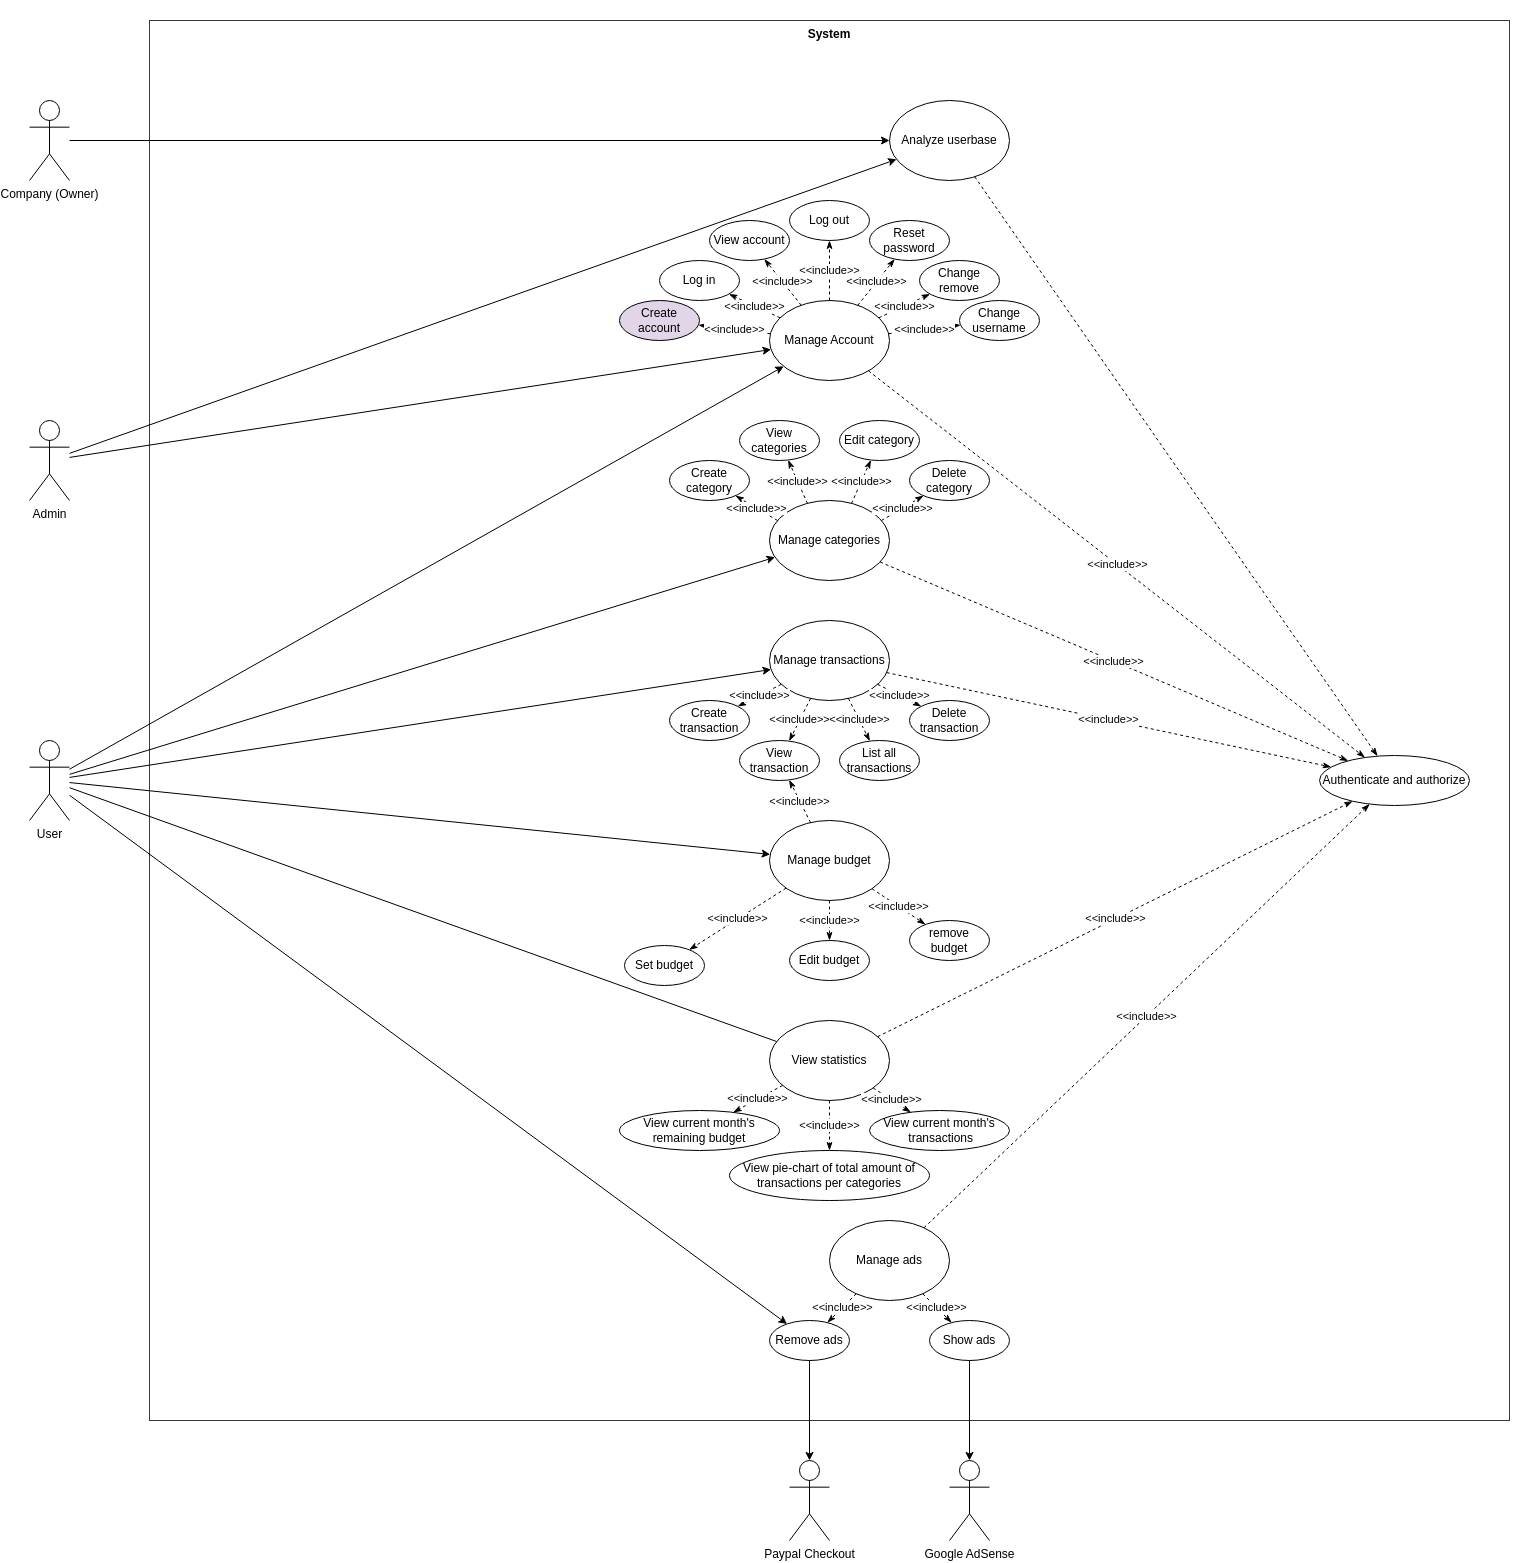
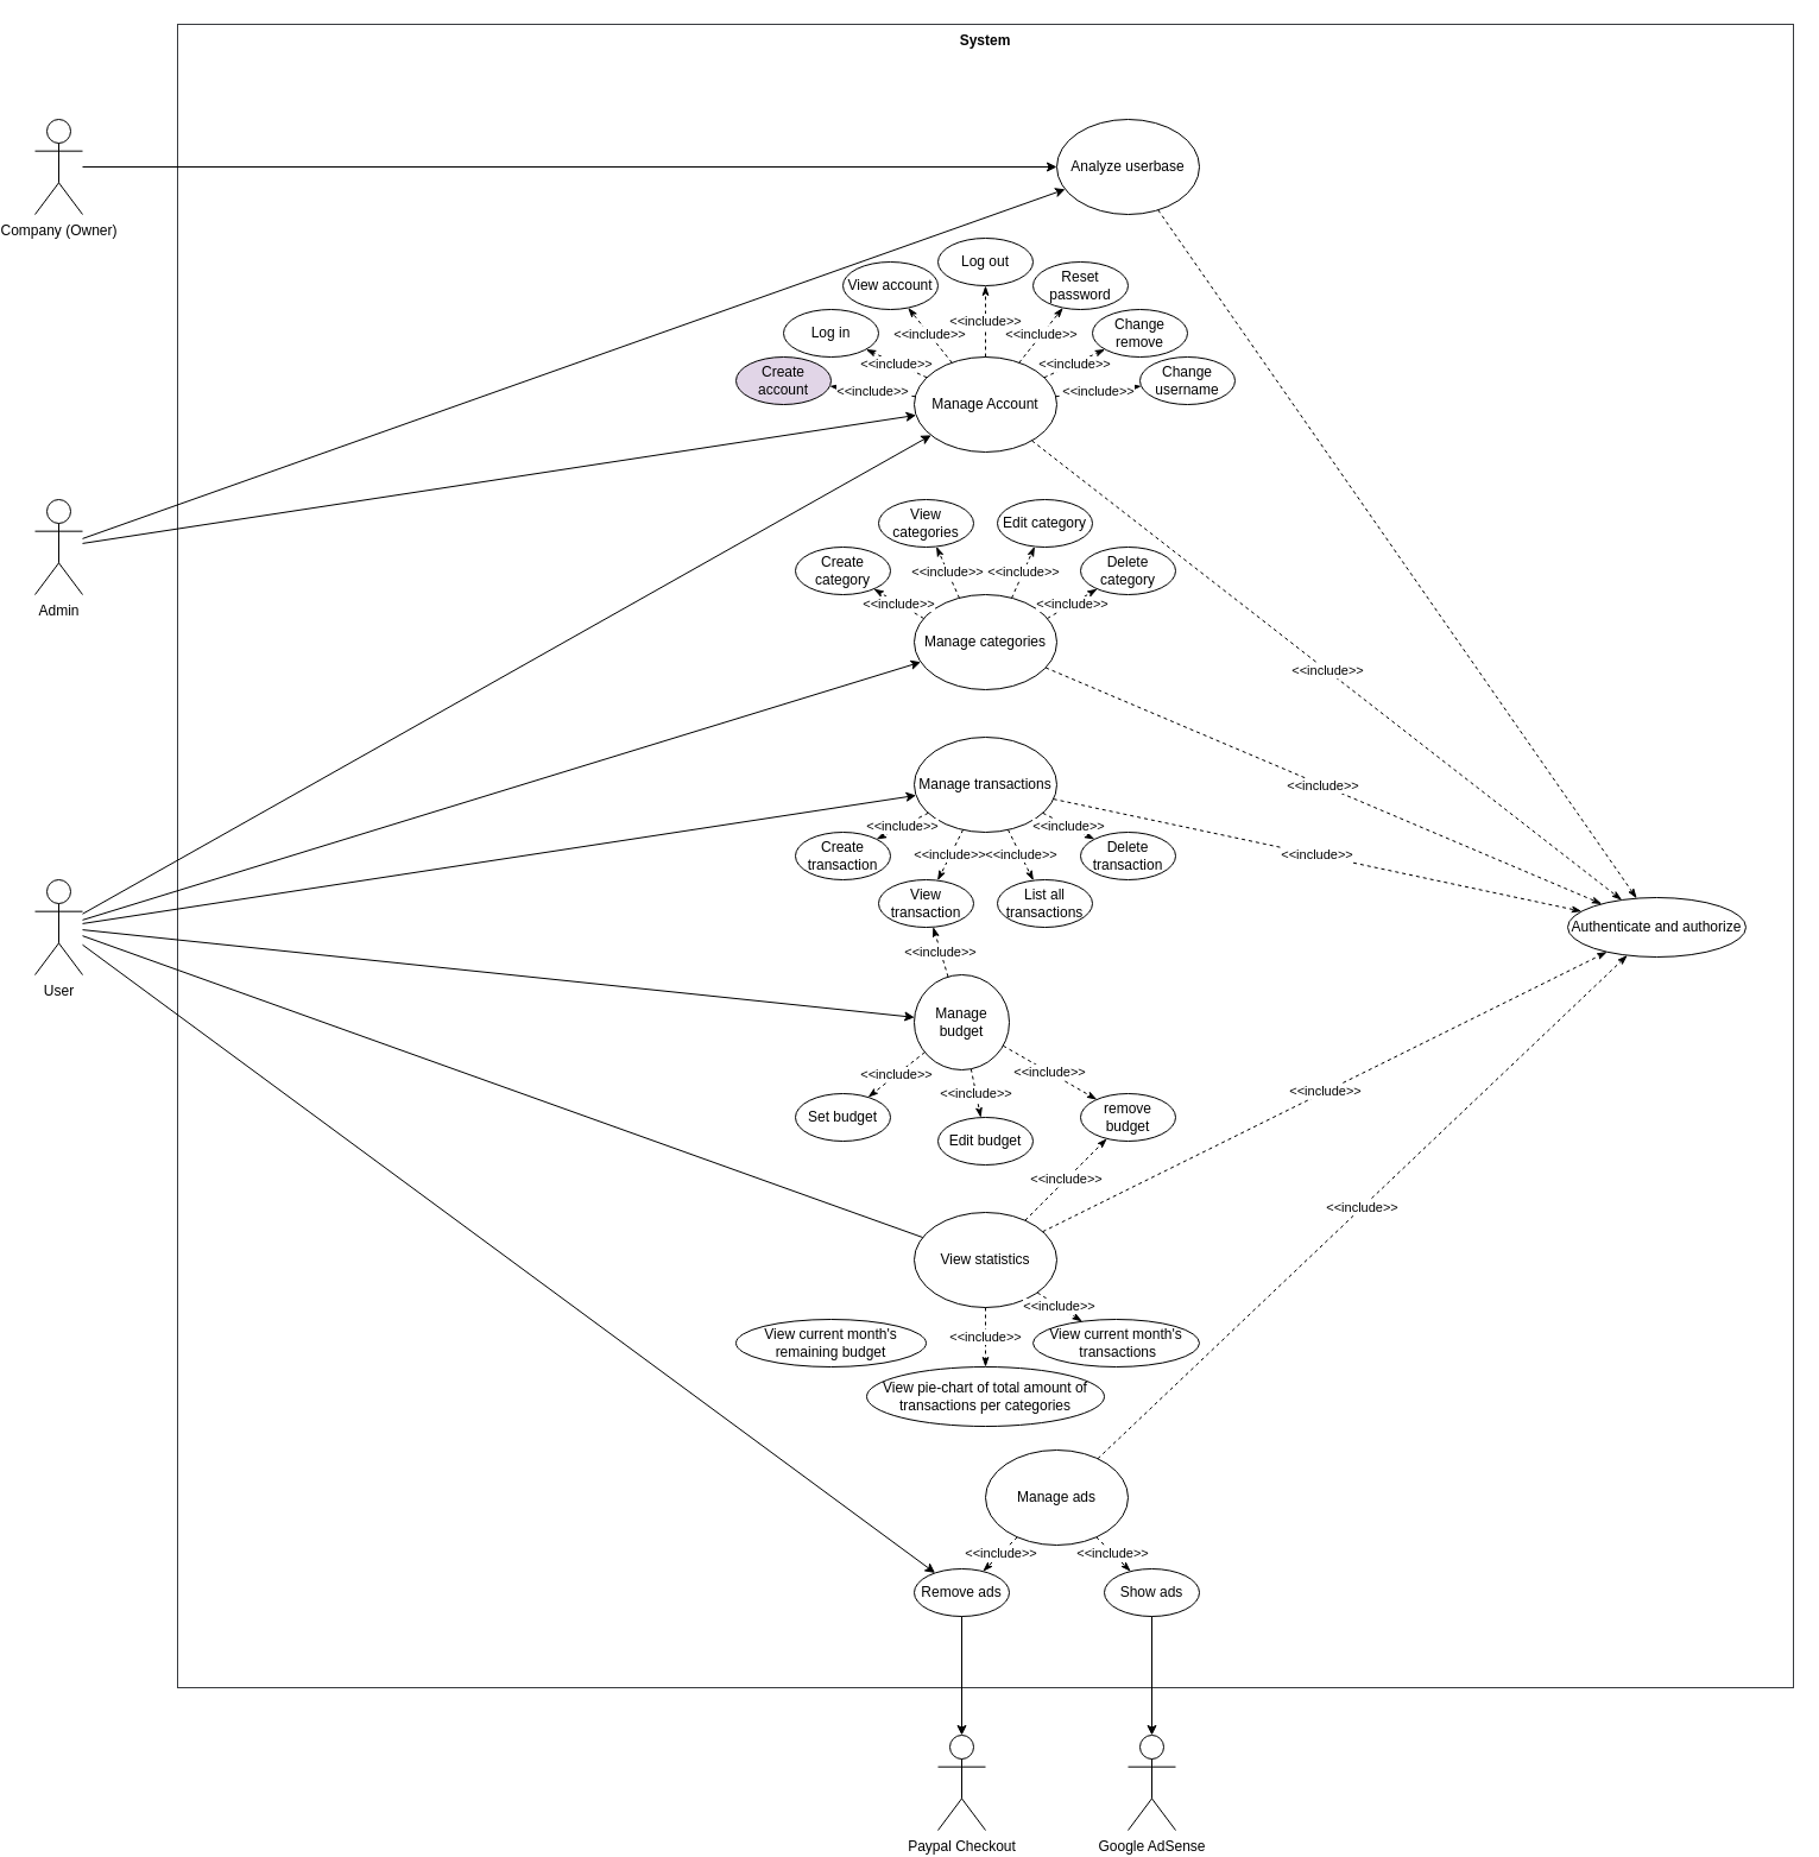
- <mxCell id="29" value="Manage budget" style="ellipse;whiteSpace=wrap;html=1;" parent="1" vertex="1"><mxGeometry x="760" y="820" width="120" height="80" as="geometry" /></mxCell>
+ <mxCell id="29" value="Manage budget" style="ellipse;whiteSpace=wrap;html=1;" parent="1" vertex="1"><mxGeometry x="760" y="820" width="80" height="80" as="geometry" /></mxCell>
- <mxCell id="30" value="Set budget" style="ellipse;whiteSpace=wrap;html=1;" parent="1" vertex="1"><mxGeometry x="615" y="945" width="80" height="40" as="geometry" /></mxCell>
+ <mxCell id="30" value="Set budget" style="ellipse;whiteSpace=wrap;html=1;" parent="1" vertex="1"><mxGeometry x="660" y="920" width="80" height="40" as="geometry" /></mxCell>
- <mxCell id="57" value="&amp;lt;&amp;lt;include&amp;gt;&amp;gt;" style="endArrow=classicThin;dashed=1;html=1;rounded=0;endFill=1;" parent="1" source="51" target="52" edge="1"><mxGeometry width="50" height="50" relative="1" as="geometry"><mxPoint x="824" y="1027.88" as="sourcePoint" /><mxPoint x="750" y="1143.88" as="targetPoint" /></mxGeometry></mxCell>
+ <mxCell id="57" value="&amp;lt;&amp;lt;include&amp;gt;&amp;gt;" style="endArrow=classicThin;dashed=1;html=1;rounded=0;endFill=1;" parent="1" source="51" target="32" edge="1"><mxGeometry width="50" height="50" relative="1" as="geometry"><mxPoint x="824" y="1027.88" as="sourcePoint" /><mxPoint x="750" y="1143.88" as="targetPoint" /></mxGeometry></mxCell>
